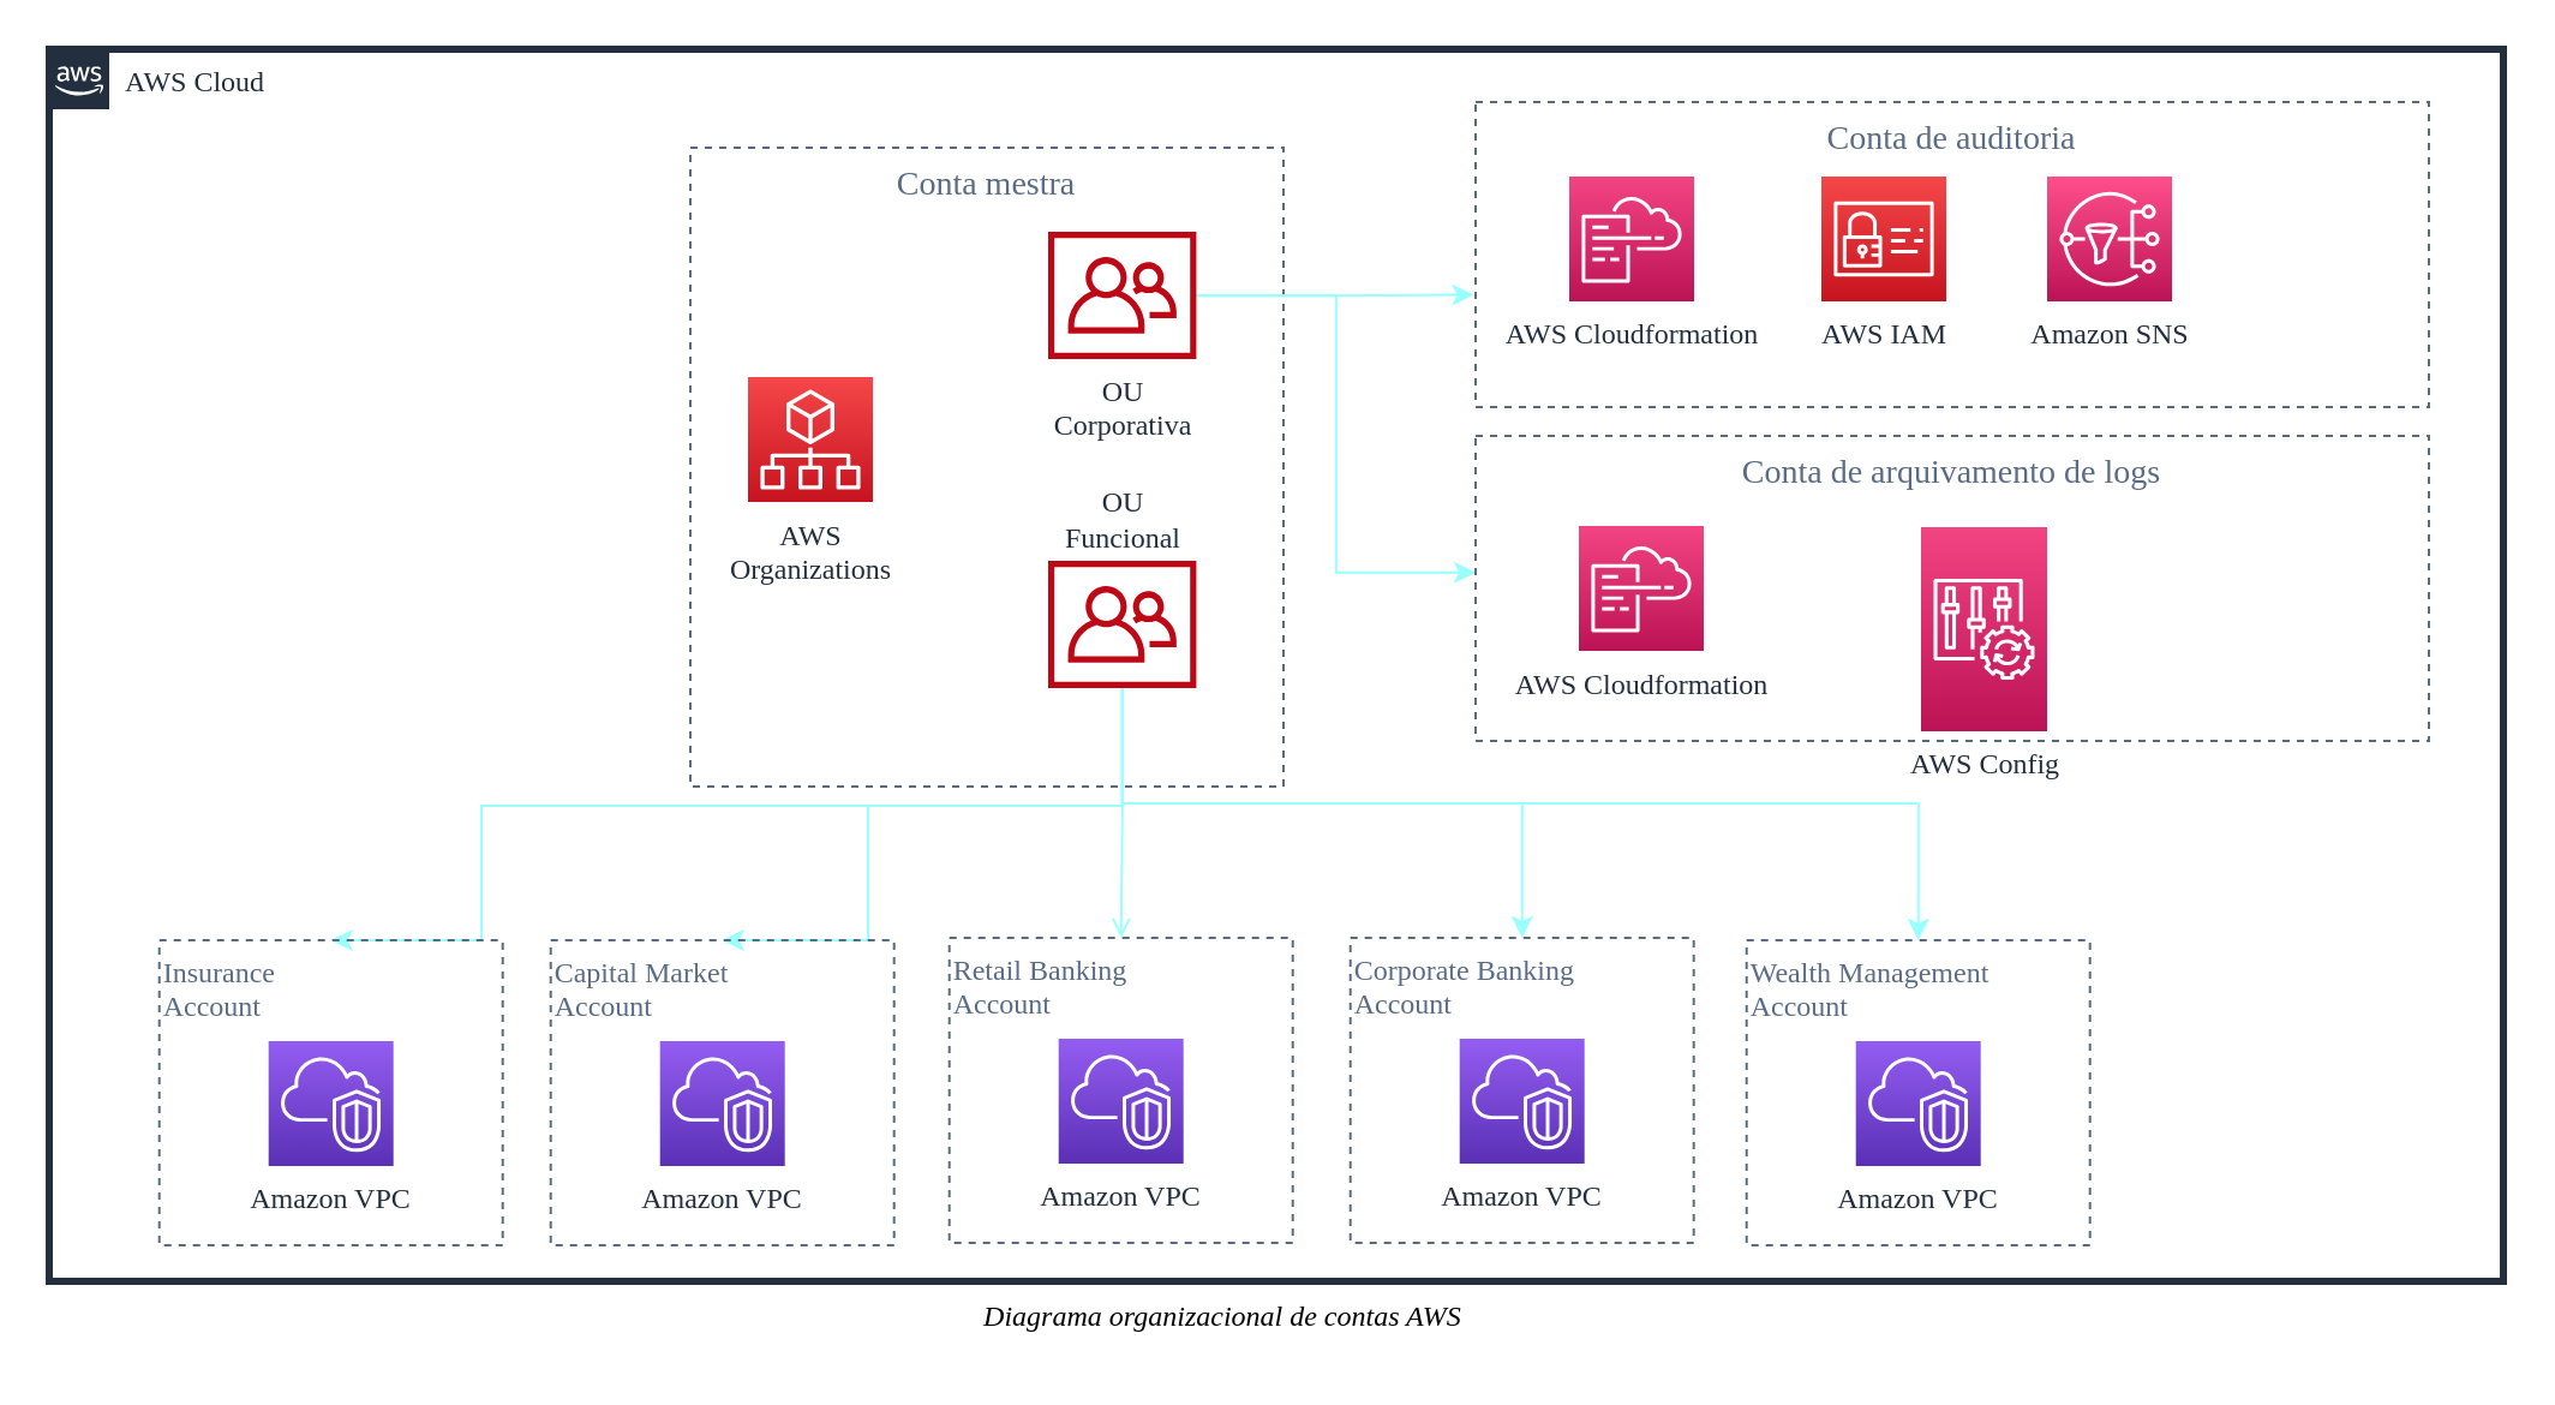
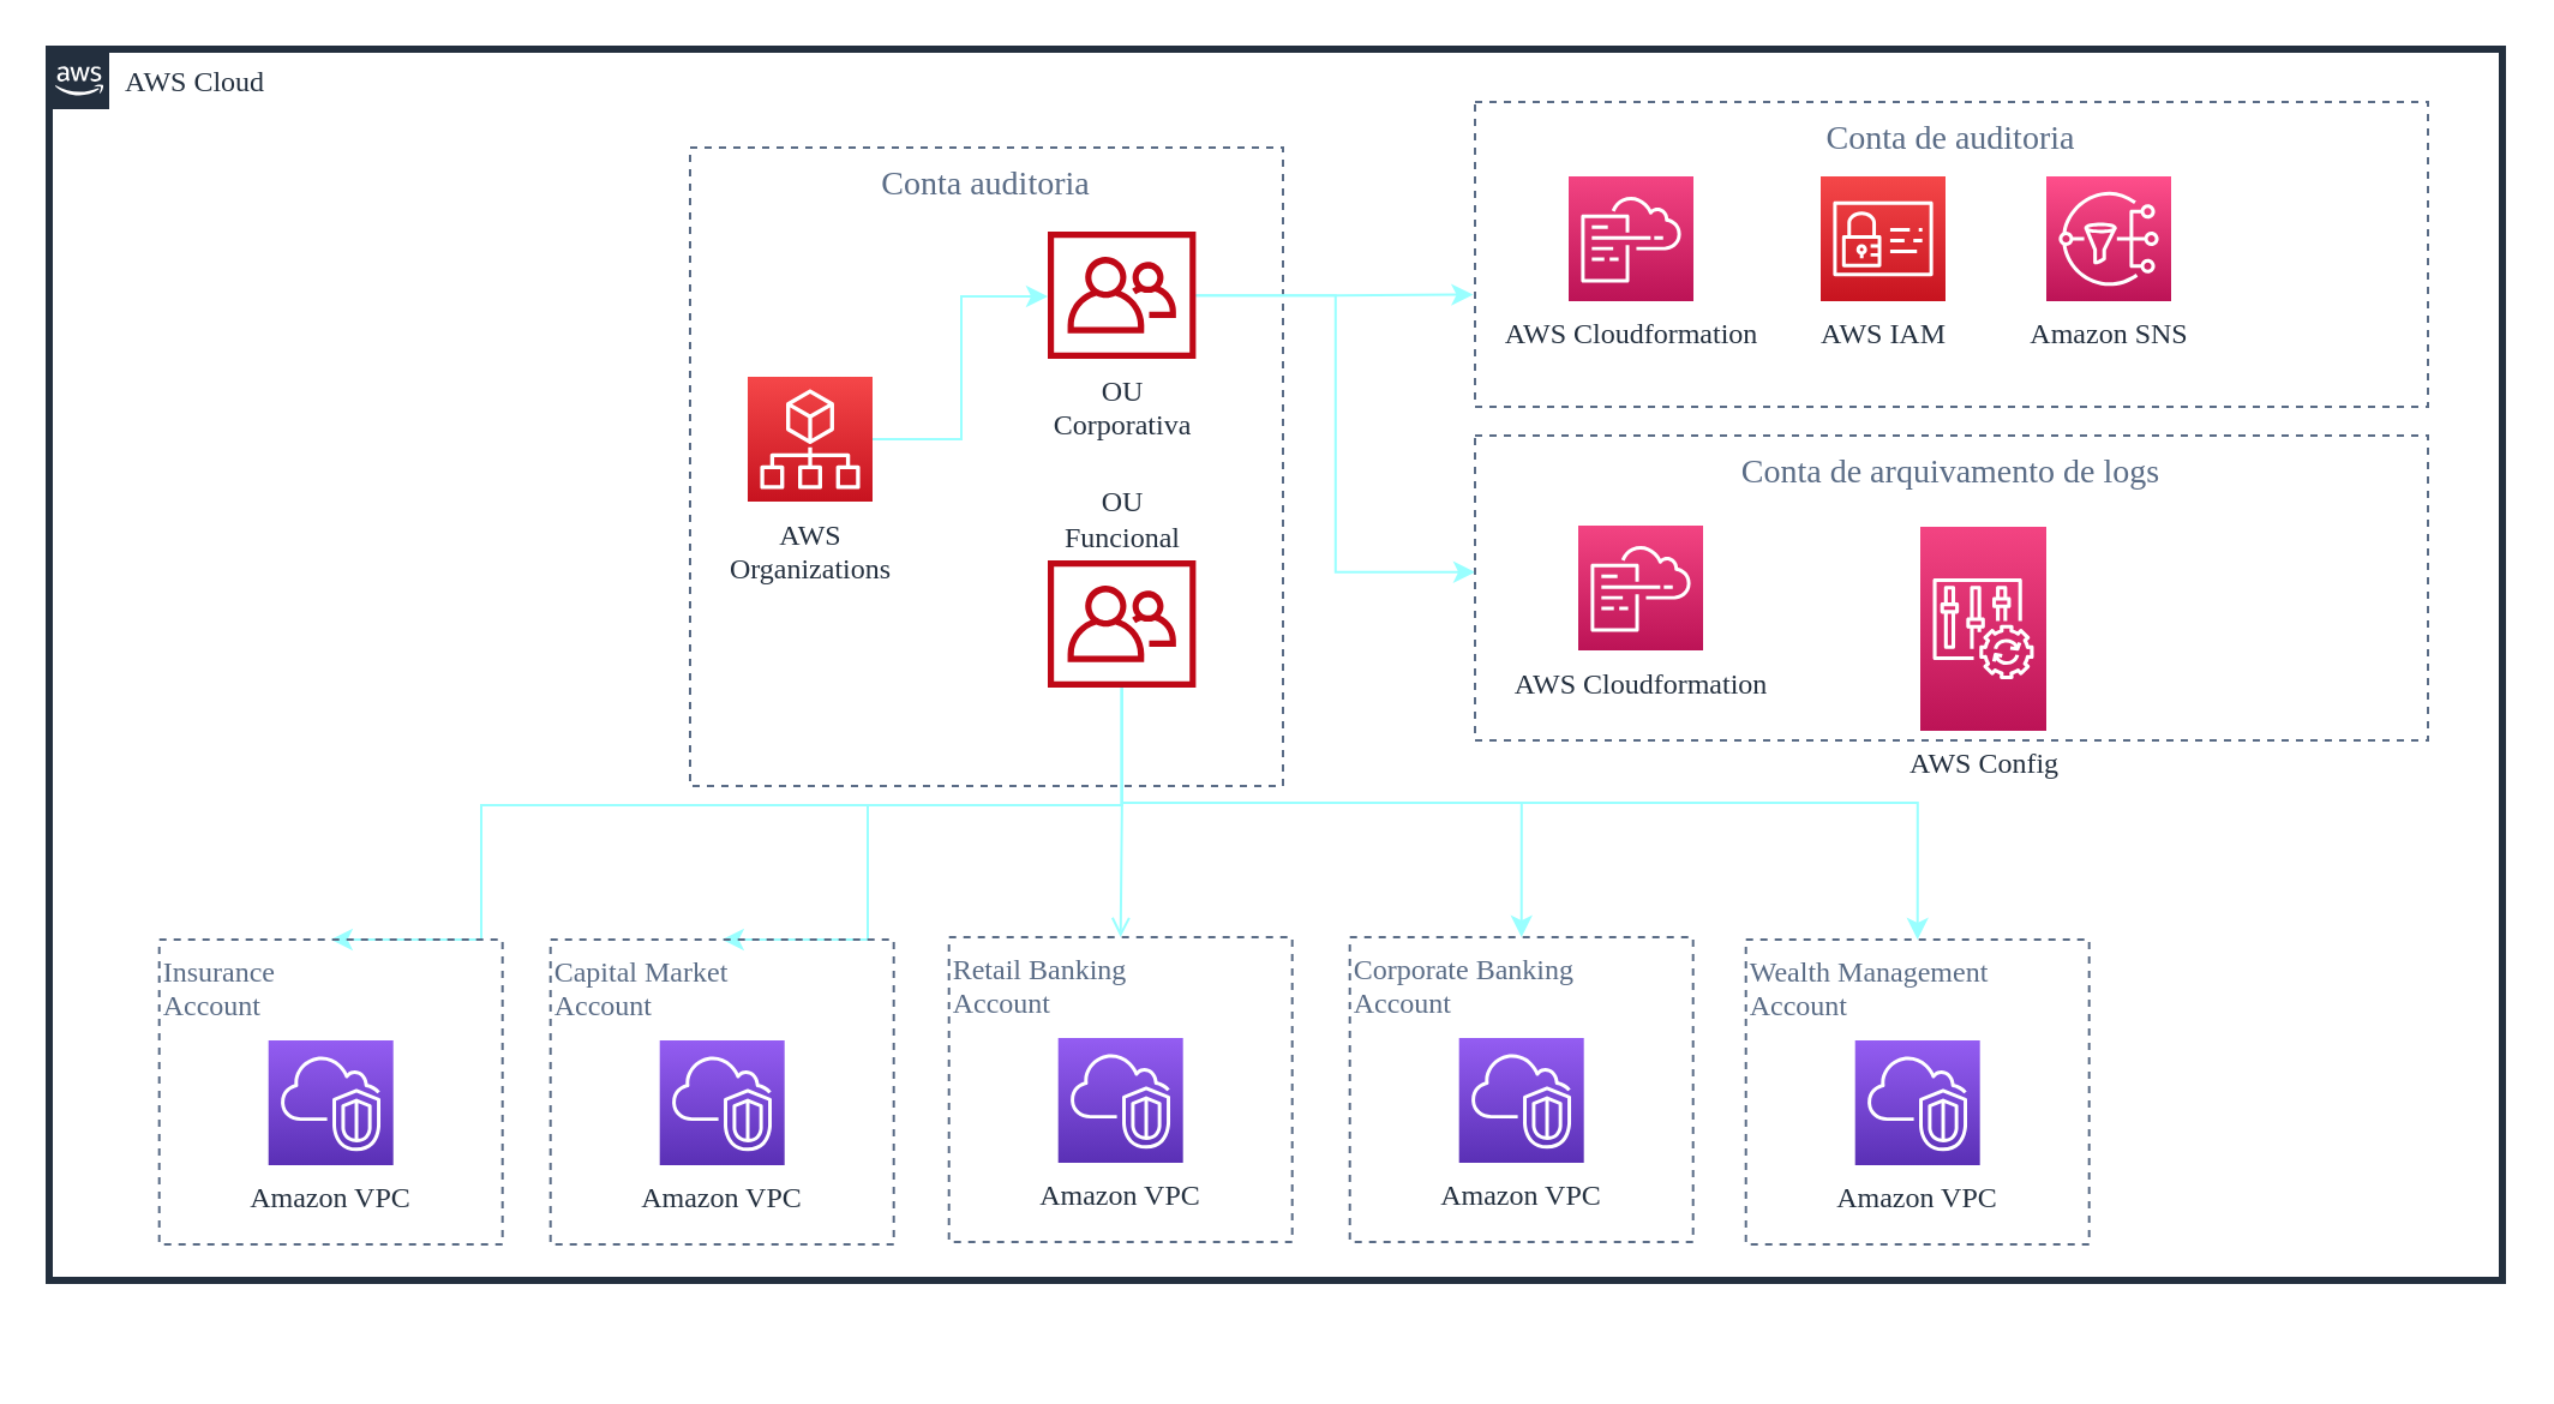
- <mxCell id="3" value="Conta mestra" style="fillColor=none;strokeColor=#5A6C86;dashed=1;verticalAlign=top;fontStyle=0;fontColor=#5A6C86;rounded=0;shadow=0;labelBackgroundColor=none;sketch=0;fontFamily=Verdana;fontSize=14;" parent="1" vertex="1"><mxGeometry x="287" y="61" width="247" height="266" as="geometry" /></mxCell>
+ <mxCell id="3" value="Conta auditoria" style="fillColor=none;strokeColor=#5A6C86;dashed=1;verticalAlign=top;fontStyle=0;fontColor=#5A6C86;rounded=0;shadow=0;labelBackgroundColor=none;sketch=0;fontFamily=Verdana;fontSize=14;" parent="1" vertex="1"><mxGeometry x="287" y="61" width="247" height="266" as="geometry" /></mxCell>
+ <mxCell id="4" style="edgeStyle=orthogonalEdgeStyle;rounded=0;orthogonalLoop=1;jettySize=auto;html=1;fontFamily=Verdana;fontSize=14;fontColor=#000000;startArrow=none;startFill=0;endArrow=classic;endFill=1;strokeColor=#99FFFF;strokeWidth=1;" parent="1" source="5" target="8" edge="1"><mxGeometry relative="1" as="geometry"><Array as="points"><mxPoint x="400" y="183" /><mxPoint x="400" y="123" /></Array></mxGeometry></mxCell>
- <mxCell id="39" value="&lt;i&gt;Diagrama organizacional de contas AWS&lt;/i&gt;" style="text;html=1;strokeColor=none;fillColor=none;align=center;verticalAlign=middle;whiteSpace=wrap;rounded=0;shadow=0;labelBackgroundColor=none;sketch=0;fontFamily=Verdana;fontSize=12;fontColor=#000000;" parent="1" vertex="1"><mxGeometry x="379" y="533" width="260" height="30" as="geometry" /></mxCell>
